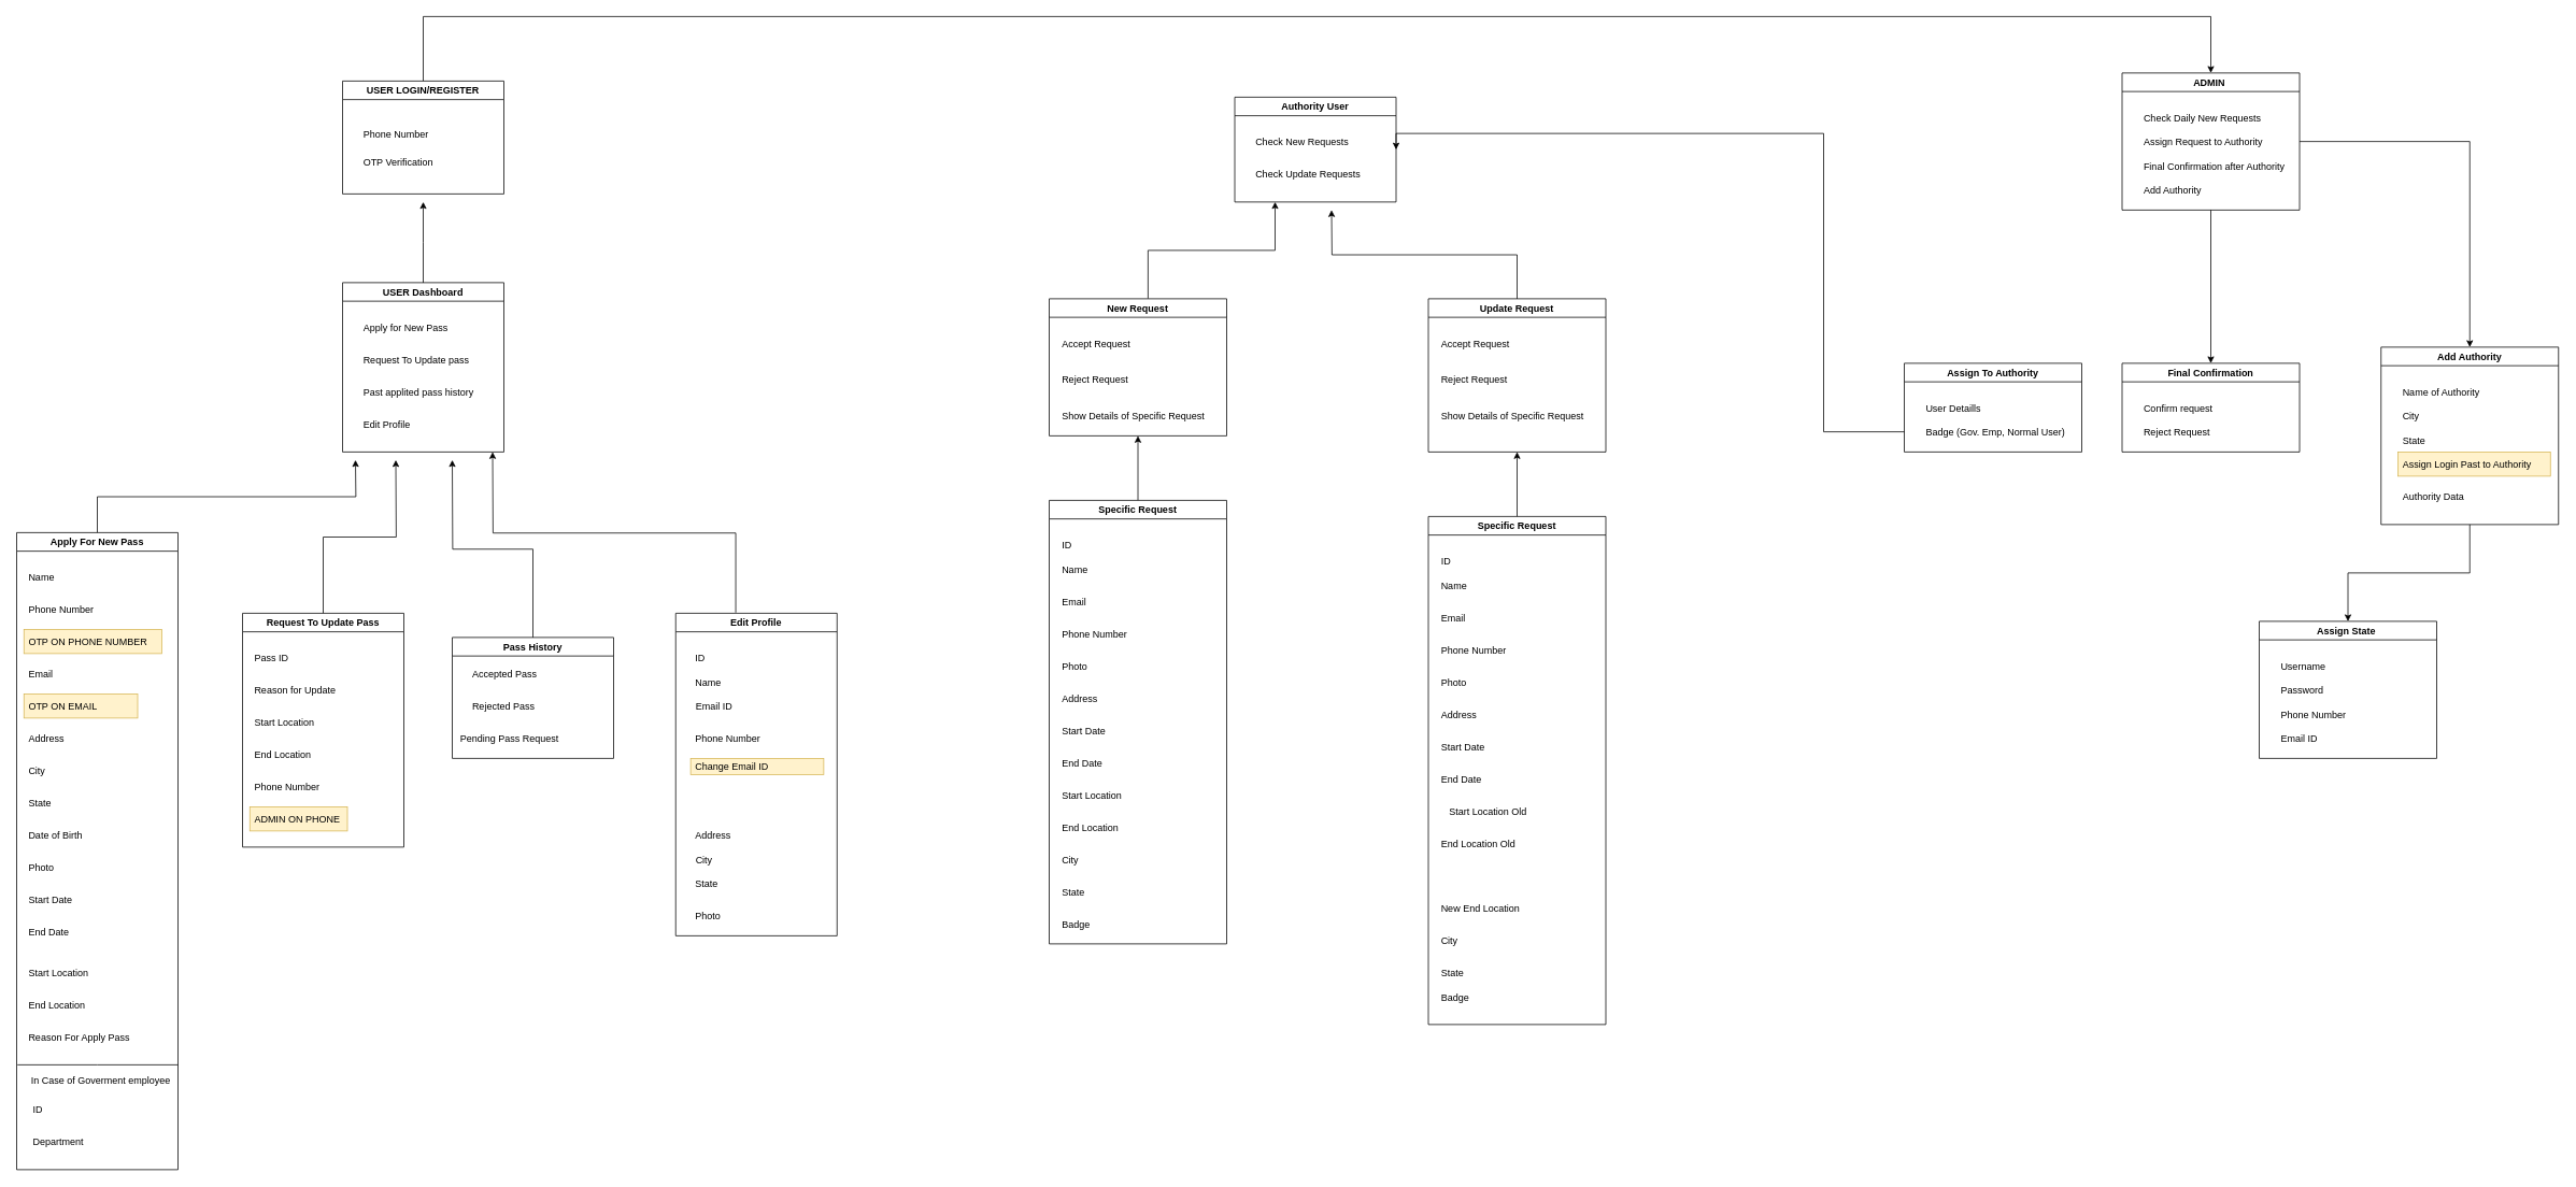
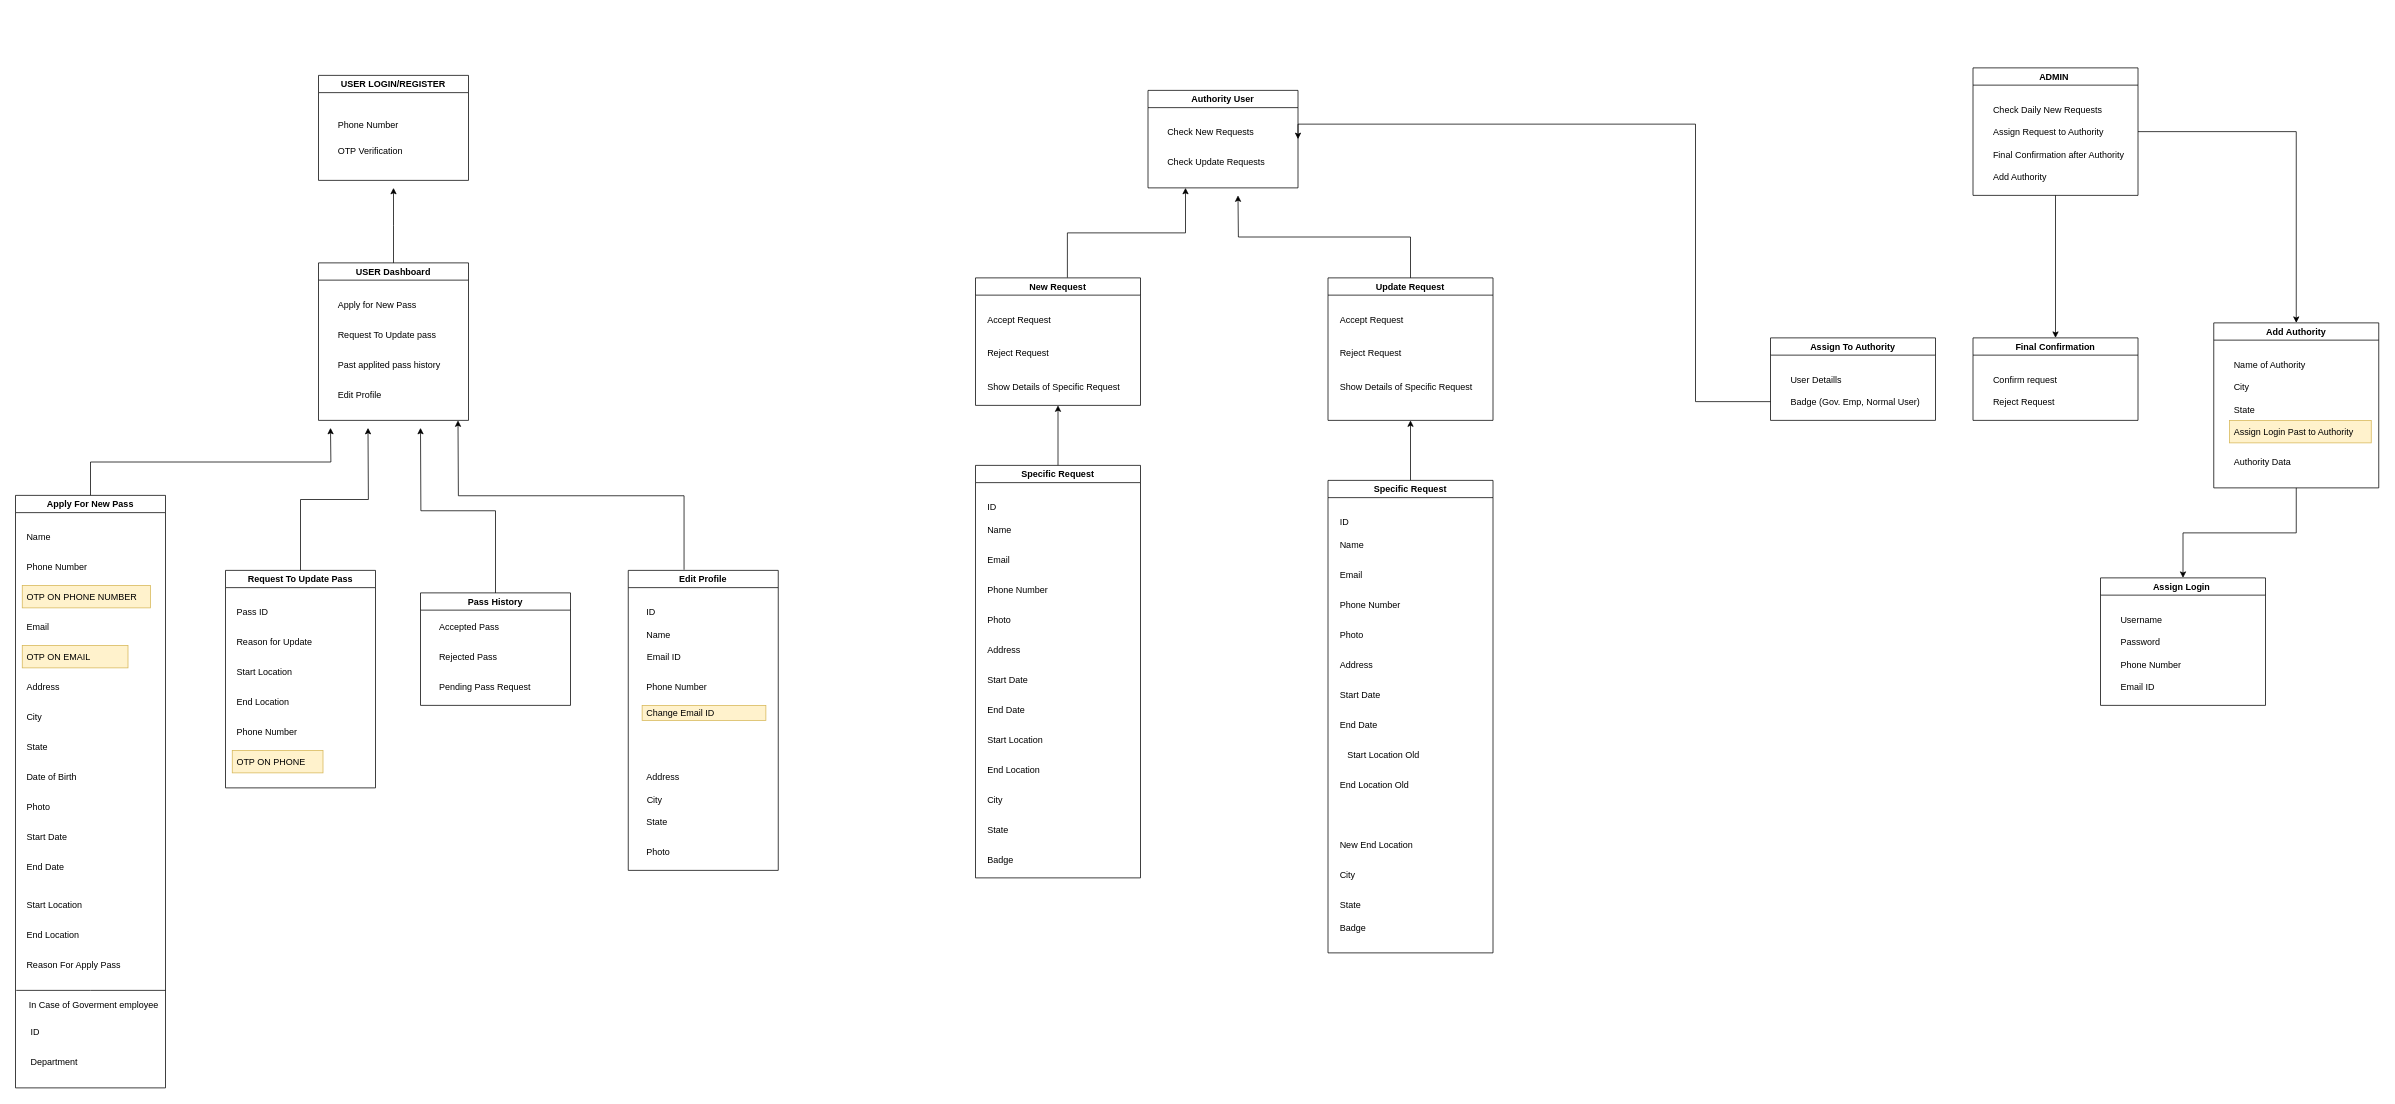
- <mxCell id="46" style="edgeStyle=orthogonalEdgeStyle;rounded=0;orthogonalLoop=1;jettySize=auto;html=1;entryX=0.5;entryY=0;entryDx=0;entryDy=0;" parent="1" source="47" target="103" edge="1"><mxGeometry relative="1" as="geometry"><Array as="points"><mxPoint x="524" y="20" /><mxPoint x="2740" y="20" /></Array></mxGeometry></mxCell>
- <mxCell id="122" value="Assign State " style="swimlane;" parent="1" vertex="1"><mxGeometry x="2800" y="770" width="220" height="170" as="geometry" /></mxCell>
+ <mxCell id="122" value="Assign Login " style="swimlane;" parent="1" vertex="1"><mxGeometry x="2800" y="770" width="220" height="170" as="geometry" /></mxCell>
- <mxCell id="88" value="Pending Pass Request" style="text;strokeColor=none;fillColor=none;align=left;verticalAlign=middle;spacingLeft=4;spacingRight=4;overflow=hidden;points=[[0,0.5],[1,0.5]];portConstraint=eastwest;rotatable=0;" parent="86" vertex="1"><mxGeometry x="4" y="110" width="141" height="30" as="geometry" /></mxCell>
+ <mxCell id="88" value="Pending Pass Request" style="text;strokeColor=none;fillColor=none;align=left;verticalAlign=middle;spacingLeft=4;spacingRight=4;overflow=hidden;points=[[0,0.5],[1,0.5]];portConstraint=eastwest;rotatable=0;" parent="86" vertex="1"><mxGeometry x="19" y="110" width="141" height="30" as="geometry" /></mxCell>
- <mxCell id="84" value="ADMIN ON PHONE" style="text;strokeColor=#d6b656;fillColor=#fff2cc;align=left;verticalAlign=middle;spacingLeft=4;spacingRight=4;overflow=hidden;points=[[0,0.5],[1,0.5]];portConstraint=eastwest;rotatable=0;" parent="78" vertex="1"><mxGeometry x="9" y="240" width="121" height="30" as="geometry" /></mxCell>
+ <mxCell id="84" value="OTP ON PHONE" style="text;strokeColor=#d6b656;fillColor=#fff2cc;align=left;verticalAlign=middle;spacingLeft=4;spacingRight=4;overflow=hidden;points=[[0,0.5],[1,0.5]];portConstraint=eastwest;rotatable=0;" parent="78" vertex="1"><mxGeometry x="9" y="240" width="121" height="30" as="geometry" /></mxCell>
